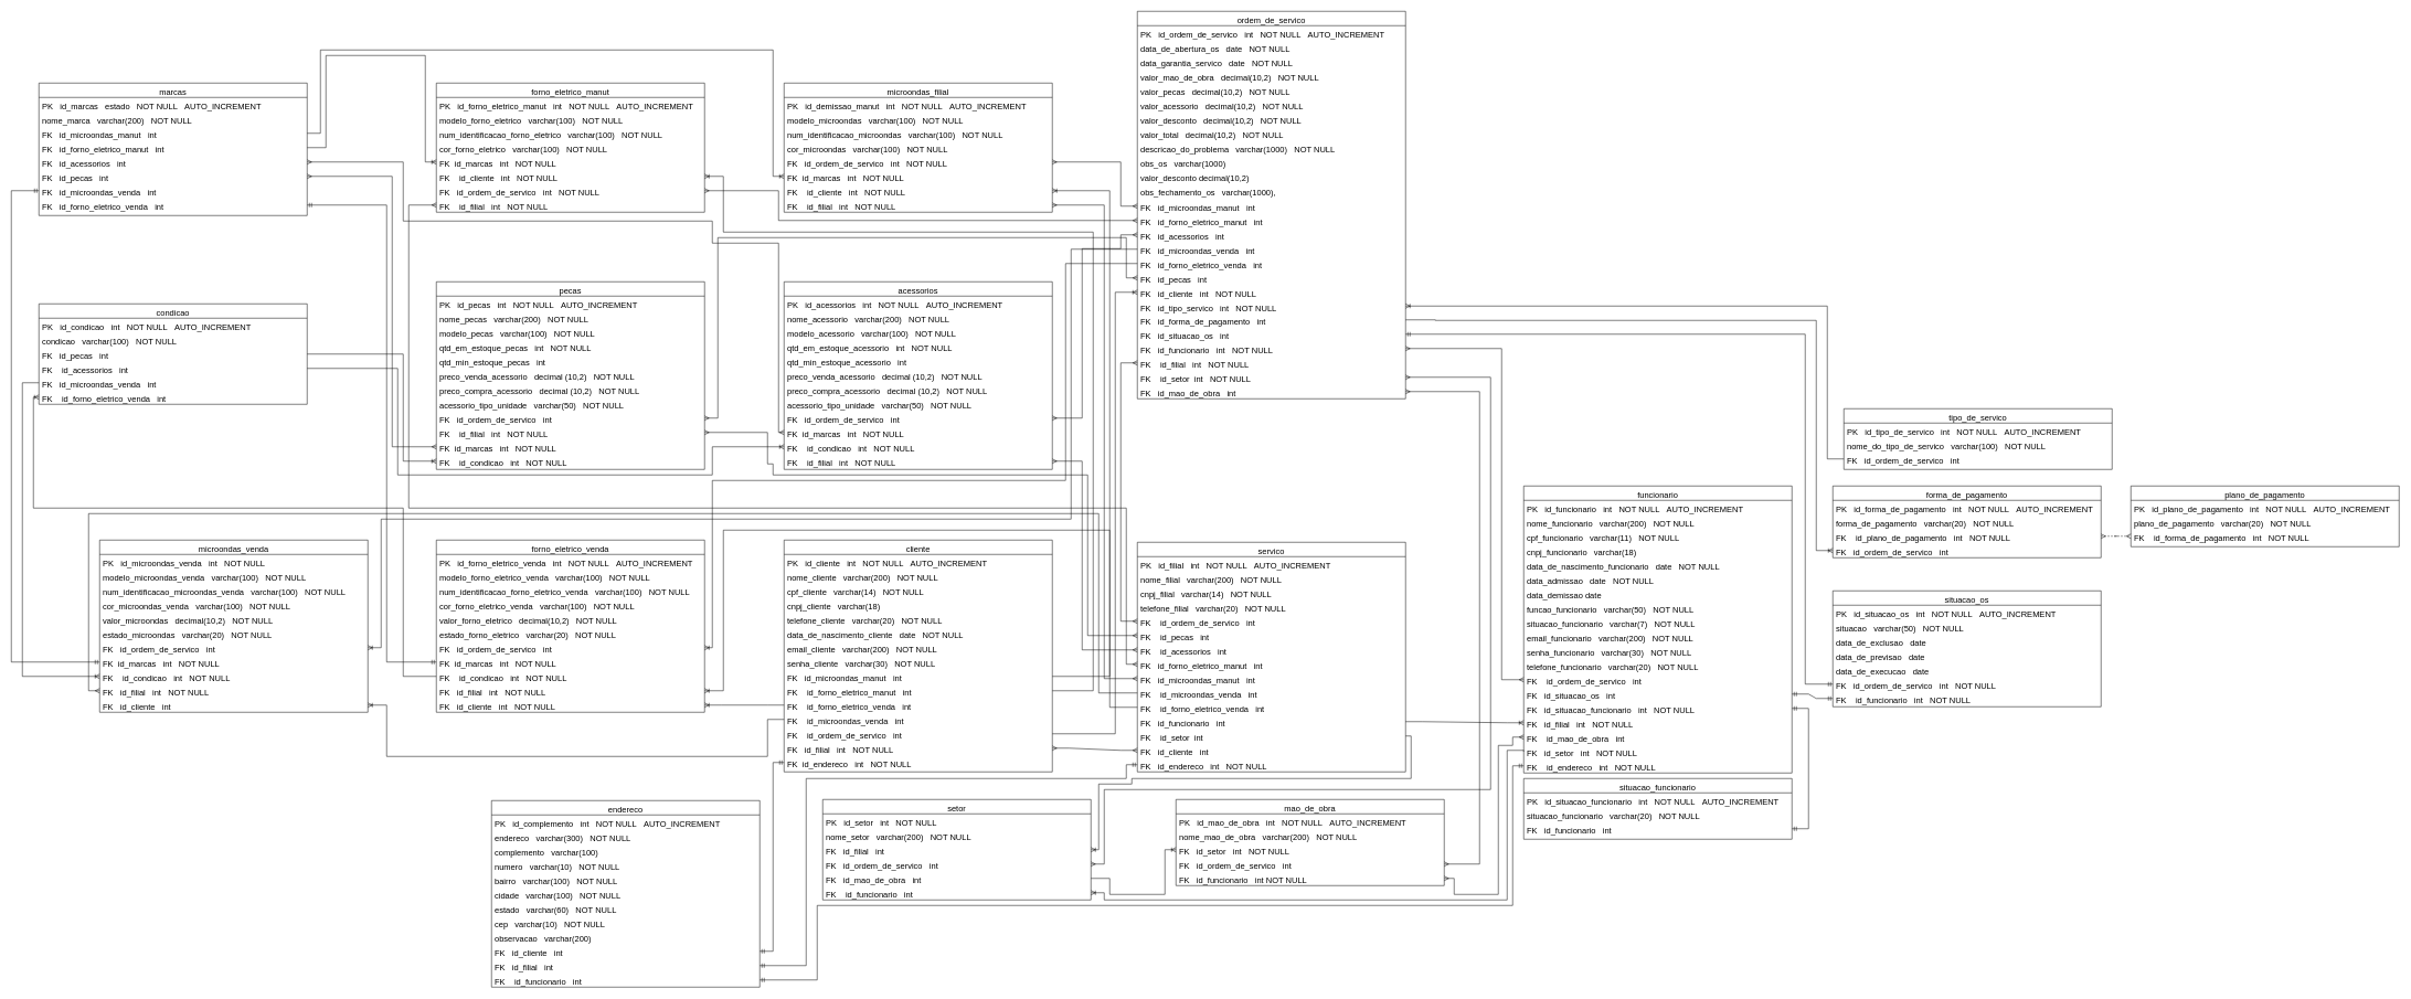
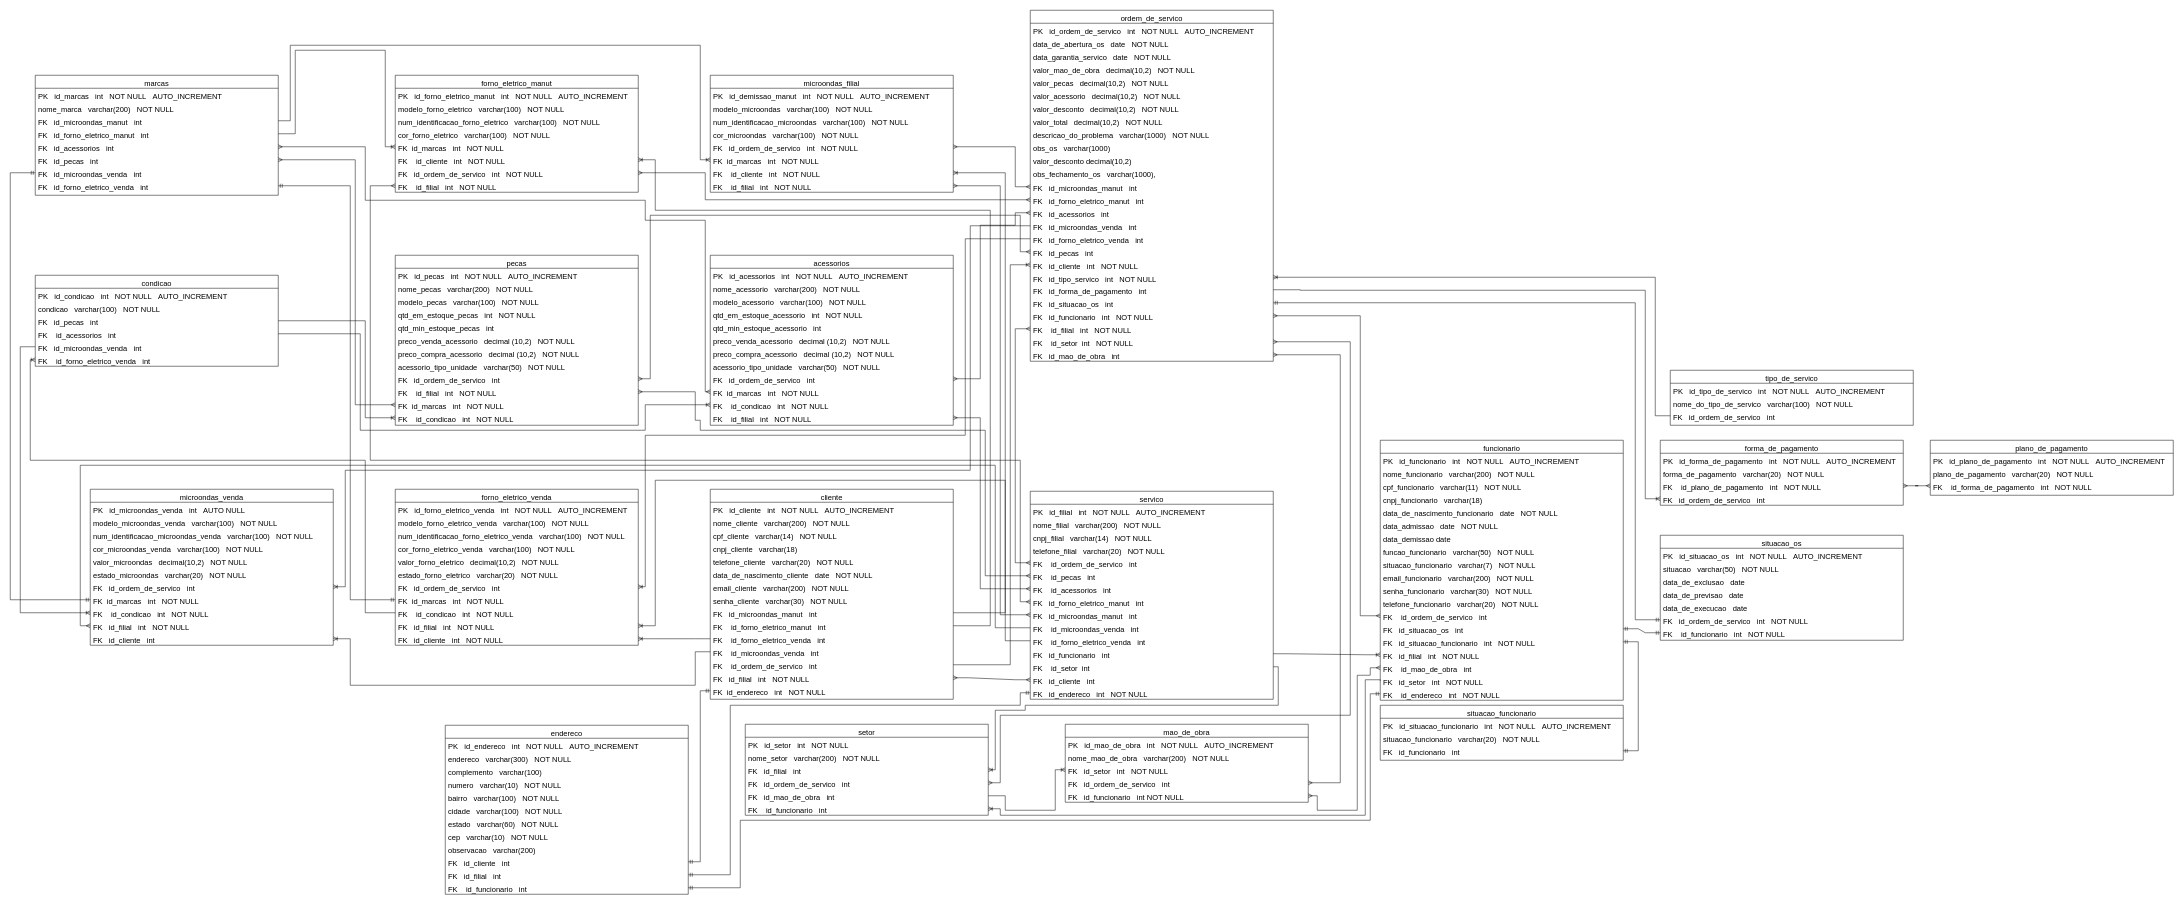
- <mxCell id="97" value="PK   id_marcas   estado   NOT NULL   AUTO_INCREMENT" style="text;align=left;verticalAlign=top;spacingLeft=4;spacingRight=4;overflow=hidden;rotatable=0;points=[[0,0.5],[1,0.5]];portConstraint=eastwest;fontSize=15;" parent="96" vertex="1"><mxGeometry y="26" width="486" height="26" as="geometry" /></mxCell>
+ <mxCell id="97" value="PK   id_marcas   int   NOT NULL   AUTO_INCREMENT" style="text;align=left;verticalAlign=top;spacingLeft=4;spacingRight=4;overflow=hidden;rotatable=0;points=[[0,0.5],[1,0.5]];portConstraint=eastwest;fontSize=15;" parent="96" vertex="1"><mxGeometry y="26" width="486" height="26" as="geometry" /></mxCell>
- <mxCell id="229" value="" style="edgeStyle=entityRelationEdgeStyle;fontSize=12;html=1;endArrow=ERmany;startArrow=ERmany;rounded=0;entryX=0;entryY=0.5;entryDx=0;entryDy=0;exitX=1;exitY=0.5;exitDx=0;exitDy=0;dashed=1;" parent="1" source="168" target="173" edge="1"><mxGeometry width="100" height="100" relative="1" as="geometry"><mxPoint x="3690" y="950" as="sourcePoint" /><mxPoint x="3790" y="850" as="targetPoint" /></mxGeometry></mxCell>
+ <mxCell id="229" value="" style="edgeStyle=entityRelationEdgeStyle;fontSize=12;html=1;endArrow=ERmany;startArrow=ERmany;rounded=0;entryX=0;entryY=0.5;entryDx=0;entryDy=0;exitX=1;exitY=0.5;exitDx=0;exitDy=0;" parent="1" source="168" target="173" edge="1"><mxGeometry width="100" height="100" relative="1" as="geometry"><mxPoint x="3690" y="950" as="sourcePoint" /><mxPoint x="3790" y="850" as="targetPoint" /></mxGeometry></mxCell>
- <mxCell id="142" value="PK   id_microondas_venda   int   NOT NULL" style="text;align=left;verticalAlign=top;spacingLeft=4;spacingRight=4;overflow=hidden;rotatable=0;points=[[0,0.5],[1,0.5]];portConstraint=eastwest;fontSize=15;" parent="141" vertex="1"><mxGeometry y="26" width="486" height="26" as="geometry" /></mxCell>
+ <mxCell id="142" value="PK   id_microondas_venda   int   AUTO NULL" style="text;align=left;verticalAlign=top;spacingLeft=4;spacingRight=4;overflow=hidden;rotatable=0;points=[[0,0.5],[1,0.5]];portConstraint=eastwest;fontSize=15;" parent="141" vertex="1"><mxGeometry y="26" width="486" height="26" as="geometry" /></mxCell>
- <mxCell id="59" value="PK   id_complemento   int   NOT NULL   AUTO_INCREMENT" style="text;align=left;verticalAlign=top;spacingLeft=4;spacingRight=4;overflow=hidden;rotatable=0;points=[[0,0.5],[1,0.5]];portConstraint=eastwest;fontSize=15;" parent="58" vertex="1"><mxGeometry y="26" width="486" height="26" as="geometry" /></mxCell>
+ <mxCell id="59" value="PK   id_endereco   int   NOT NULL   AUTO_INCREMENT" style="text;align=left;verticalAlign=top;spacingLeft=4;spacingRight=4;overflow=hidden;rotatable=0;points=[[0,0.5],[1,0.5]];portConstraint=eastwest;fontSize=15;" parent="58" vertex="1"><mxGeometry y="26" width="486" height="26" as="geometry" /></mxCell>
